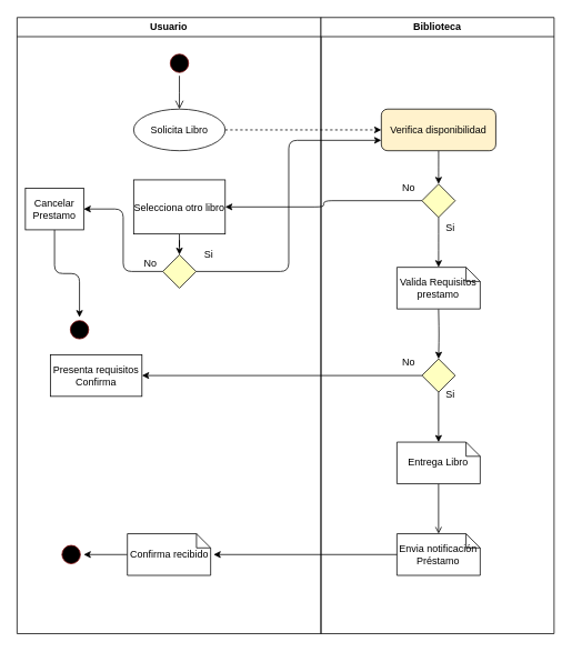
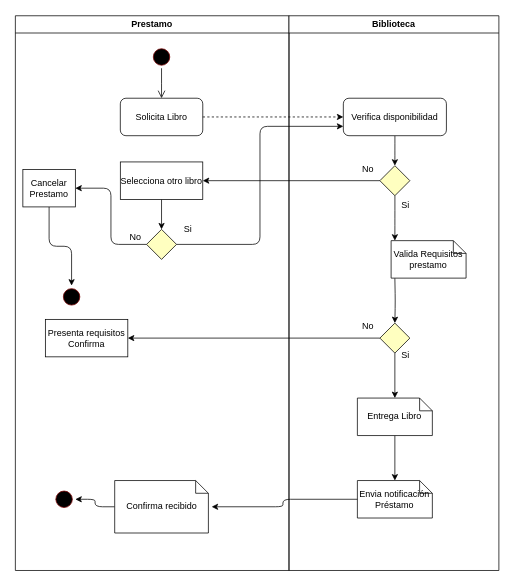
- <mxCell id="2" value="Usuario" style="swimlane;whiteSpace=wrap" vertex="1" parent="1"><mxGeometry x="20" y="20" width="365" height="740" as="geometry" /></mxCell>
+ <mxCell id="2" value="Prestamo" style="swimlane;whiteSpace=wrap" vertex="1" parent="1"><mxGeometry x="20" y="20" width="365" height="740" as="geometry" /></mxCell>
- <mxCell id="5" value="Solicita Libro" style="ellipse;glass=0;shadow=0;" vertex="1" parent="2"><mxGeometry x="140" y="110" width="110" height="50" as="geometry" /></mxCell>
+ <mxCell id="5" value="Solicita Libro" style="rounded=1;glass=0;shadow=0;" vertex="1" parent="2"><mxGeometry x="140" y="110" width="110" height="50" as="geometry" /></mxCell>
- <mxCell id="24" value="Verifica disponibilidad" style="rounded=1;fillColor=#fff2cc;" vertex="1" parent="19"><mxGeometry x="72.5" y="110" width="137.5" height="50" as="geometry" /></mxCell>
+ <mxCell id="24" value="Verifica disponibilidad" style="rounded=1;" vertex="1" parent="19"><mxGeometry x="72.5" y="110" width="137.5" height="50" as="geometry" /></mxCell>
- <mxCell id="7" value="Selecciona otro libro" style="" vertex="1" parent="2"><mxGeometry x="140" y="195" width="110" height="65" as="geometry" /></mxCell>
+ <mxCell id="7" value="Selecciona otro libro" style="" vertex="1" parent="2"><mxGeometry x="140" y="195" width="110" height="50" as="geometry" /></mxCell>
- <mxCell id="29" value="Valida Requisitos&#10;prestamo" style="shape=note;whiteSpace=wrap;size=17" vertex="1" parent="19"><mxGeometry x="91.25" y="300" width="100" height="50" as="geometry" /></mxCell>
+ <mxCell id="29" value="Valida Requisitos&#10;prestamo" style="shape=note;whiteSpace=wrap;size=17" vertex="1" parent="19"><mxGeometry x="136.25" y="300" width="100" height="50" as="geometry" /></mxCell>
- <mxCell id="31" style="edgeStyle=orthogonalEdgeStyle;rounded=1;orthogonalLoop=1;jettySize=auto;html=1;entryX=0.5;entryY=0;entryDx=0;entryDy=0;entryPerimeter=0;endArrow=open;" edge="1" parent="19" source="33" target="30"><mxGeometry relative="1" as="geometry" /></mxCell>
+ <mxCell id="31" style="edgeStyle=orthogonalEdgeStyle;rounded=1;orthogonalLoop=1;jettySize=auto;html=1;entryX=0.5;entryY=0;entryDx=0;entryDy=0;entryPerimeter=0;" edge="1" parent="19" source="33" target="30"><mxGeometry relative="1" as="geometry" /></mxCell>
- <mxCell id="17" value="Confirma recibido" style="shape=note;whiteSpace=wrap;size=17" vertex="1" parent="2"><mxGeometry x="132.5" y="620" width="100" height="50" as="geometry" /></mxCell>
+ <mxCell id="17" value="Confirma recibido" style="shape=note;whiteSpace=wrap;size=17" vertex="1" parent="2"><mxGeometry x="132.5" y="620" width="125" height="70" as="geometry" /></mxCell>
